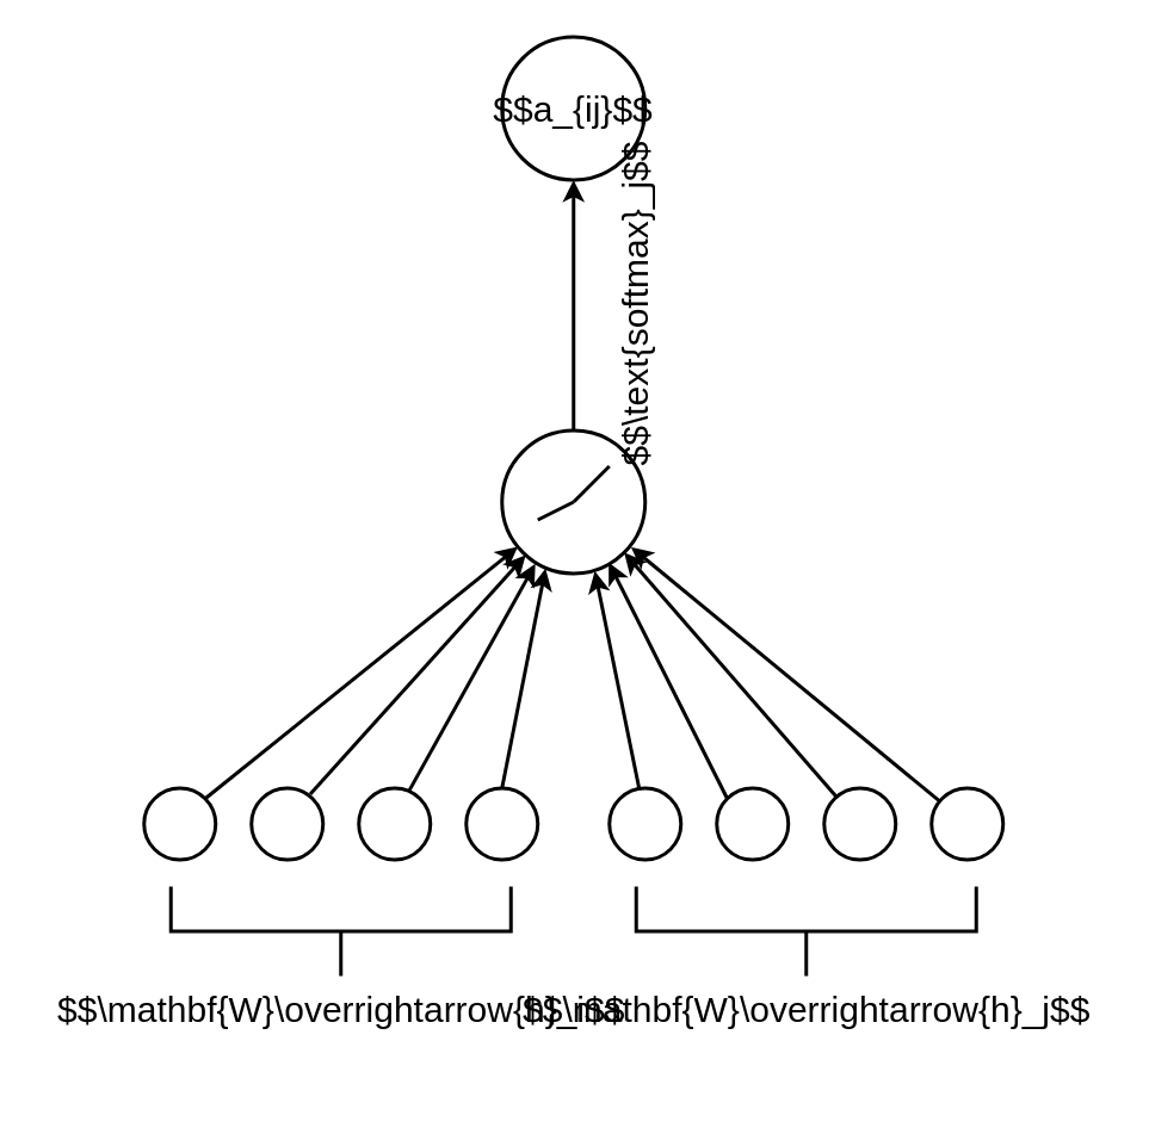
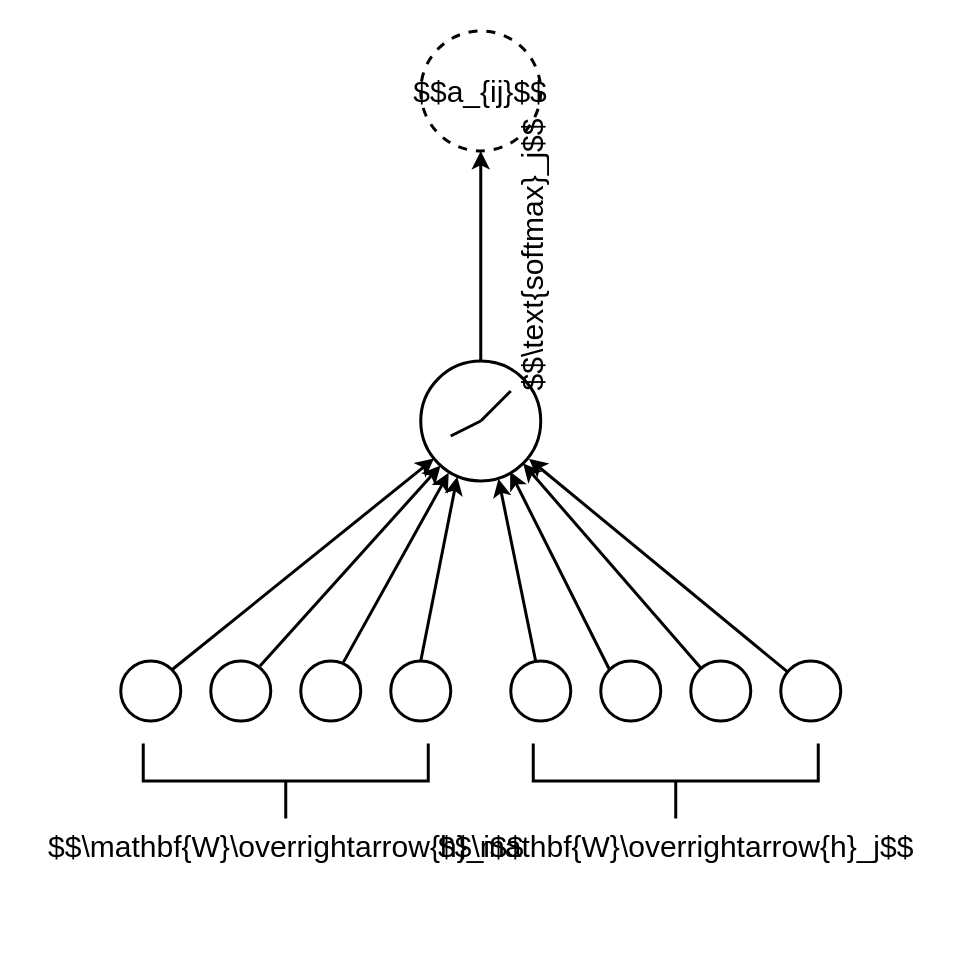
- <mxCell id="2" value="&lt;font style=&quot;font-size: 20px;&quot;&gt;$$a_{ij}$$&lt;/font&gt;" style="ellipse;whiteSpace=wrap;html=1;aspect=fixed;strokeWidth=2;" vertex="1" parent="1"><mxGeometry x="280" y="20" width="80" height="80" as="geometry" /></mxCell>
+ <mxCell id="2" value="&lt;font style=&quot;font-size: 20px;&quot;&gt;$$a_{ij}$$&lt;/font&gt;" style="ellipse;whiteSpace=wrap;html=1;aspect=fixed;strokeWidth=2;dashed=1;" vertex="1" parent="1"><mxGeometry x="280" y="20" width="80" height="80" as="geometry" /></mxCell>
